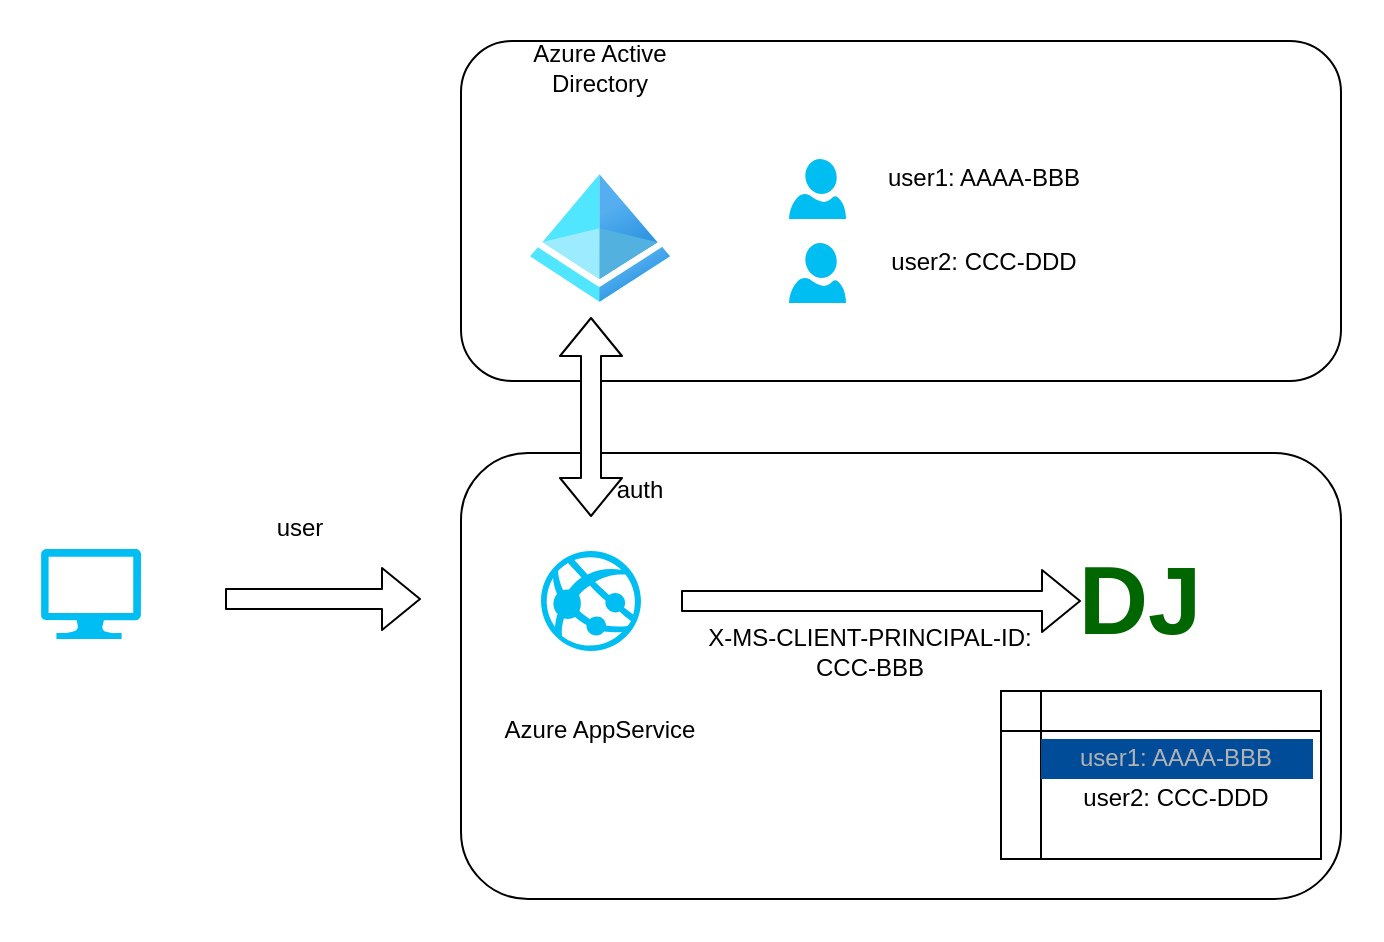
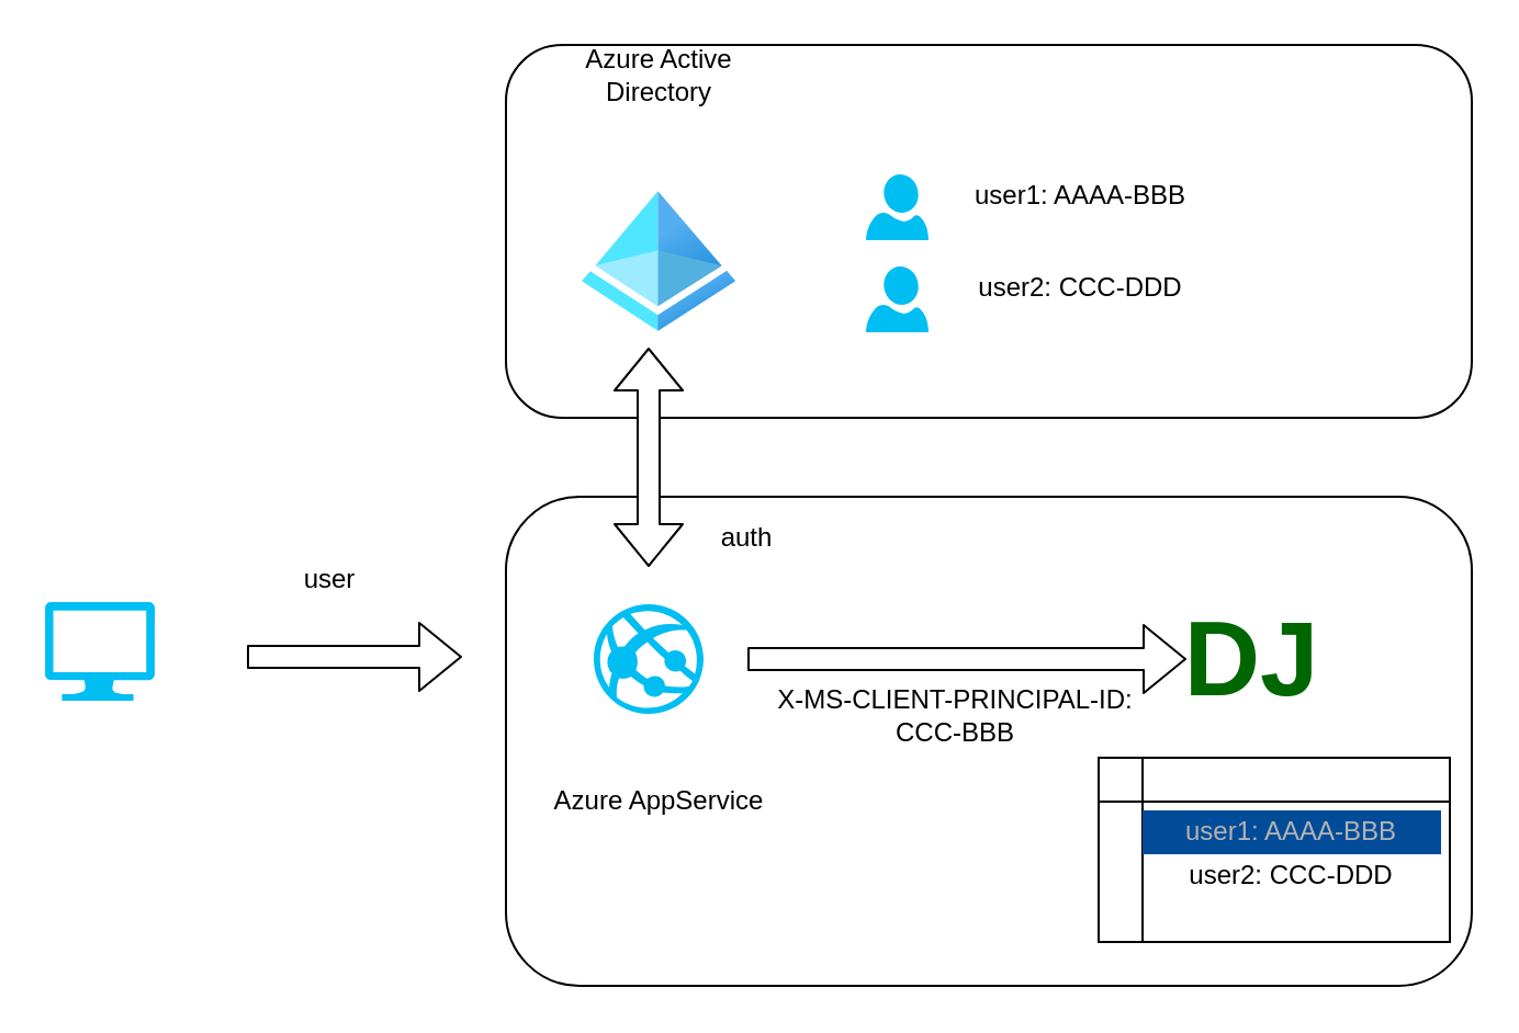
- <mxCell id="15" value="auth" style="text;html=1;strokeColor=none;fillColor=none;align=center;verticalAlign=middle;whiteSpace=wrap;rounded=0;" parent="1" vertex="1"><mxGeometry x="300" y="235" width="40" height="20" as="geometry" /></mxCell>
+ <mxCell id="15" value="auth" style="text;html=1;strokeColor=none;fillColor=none;align=center;verticalAlign=middle;whiteSpace=wrap;rounded=0;" parent="1" vertex="1"><mxGeometry x="320" y="235" width="40" height="20" as="geometry" /></mxCell>
